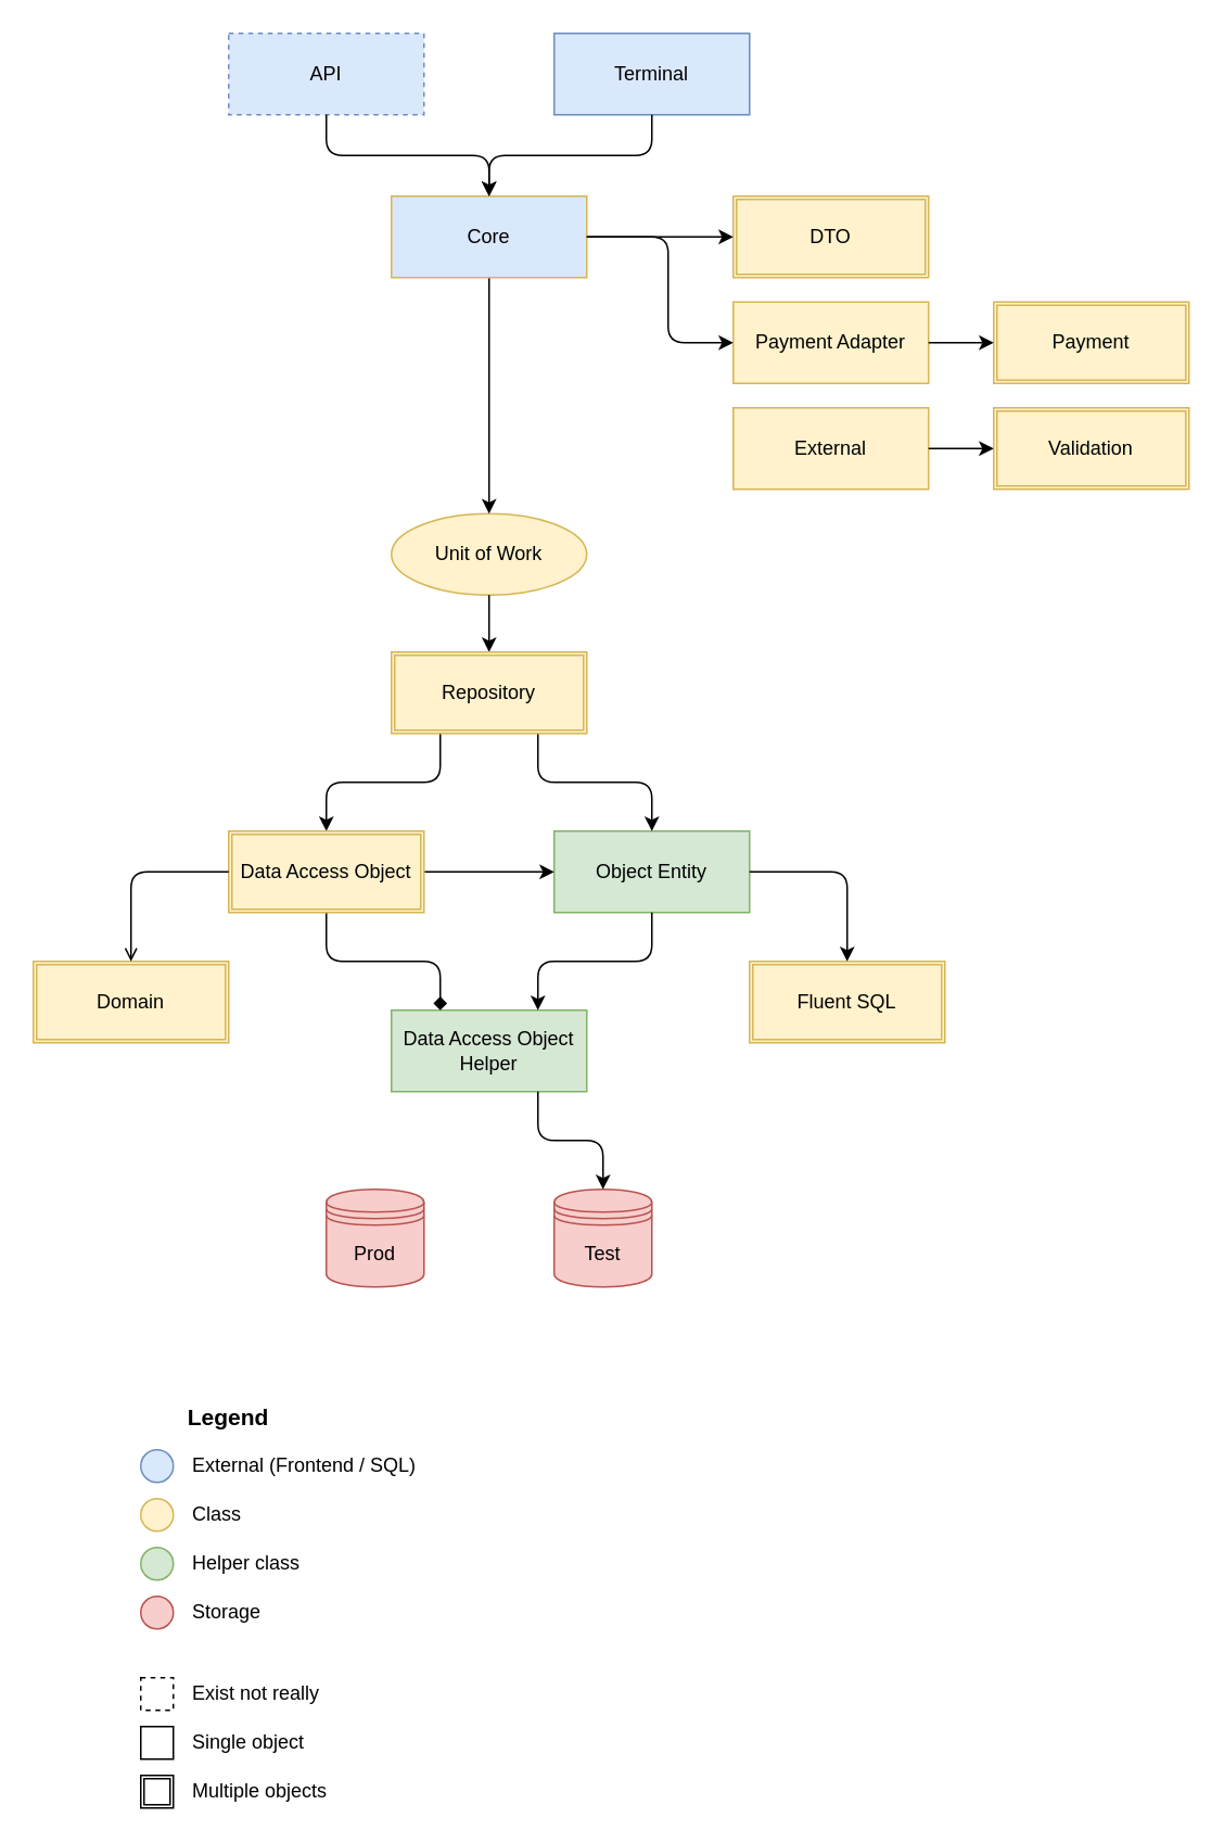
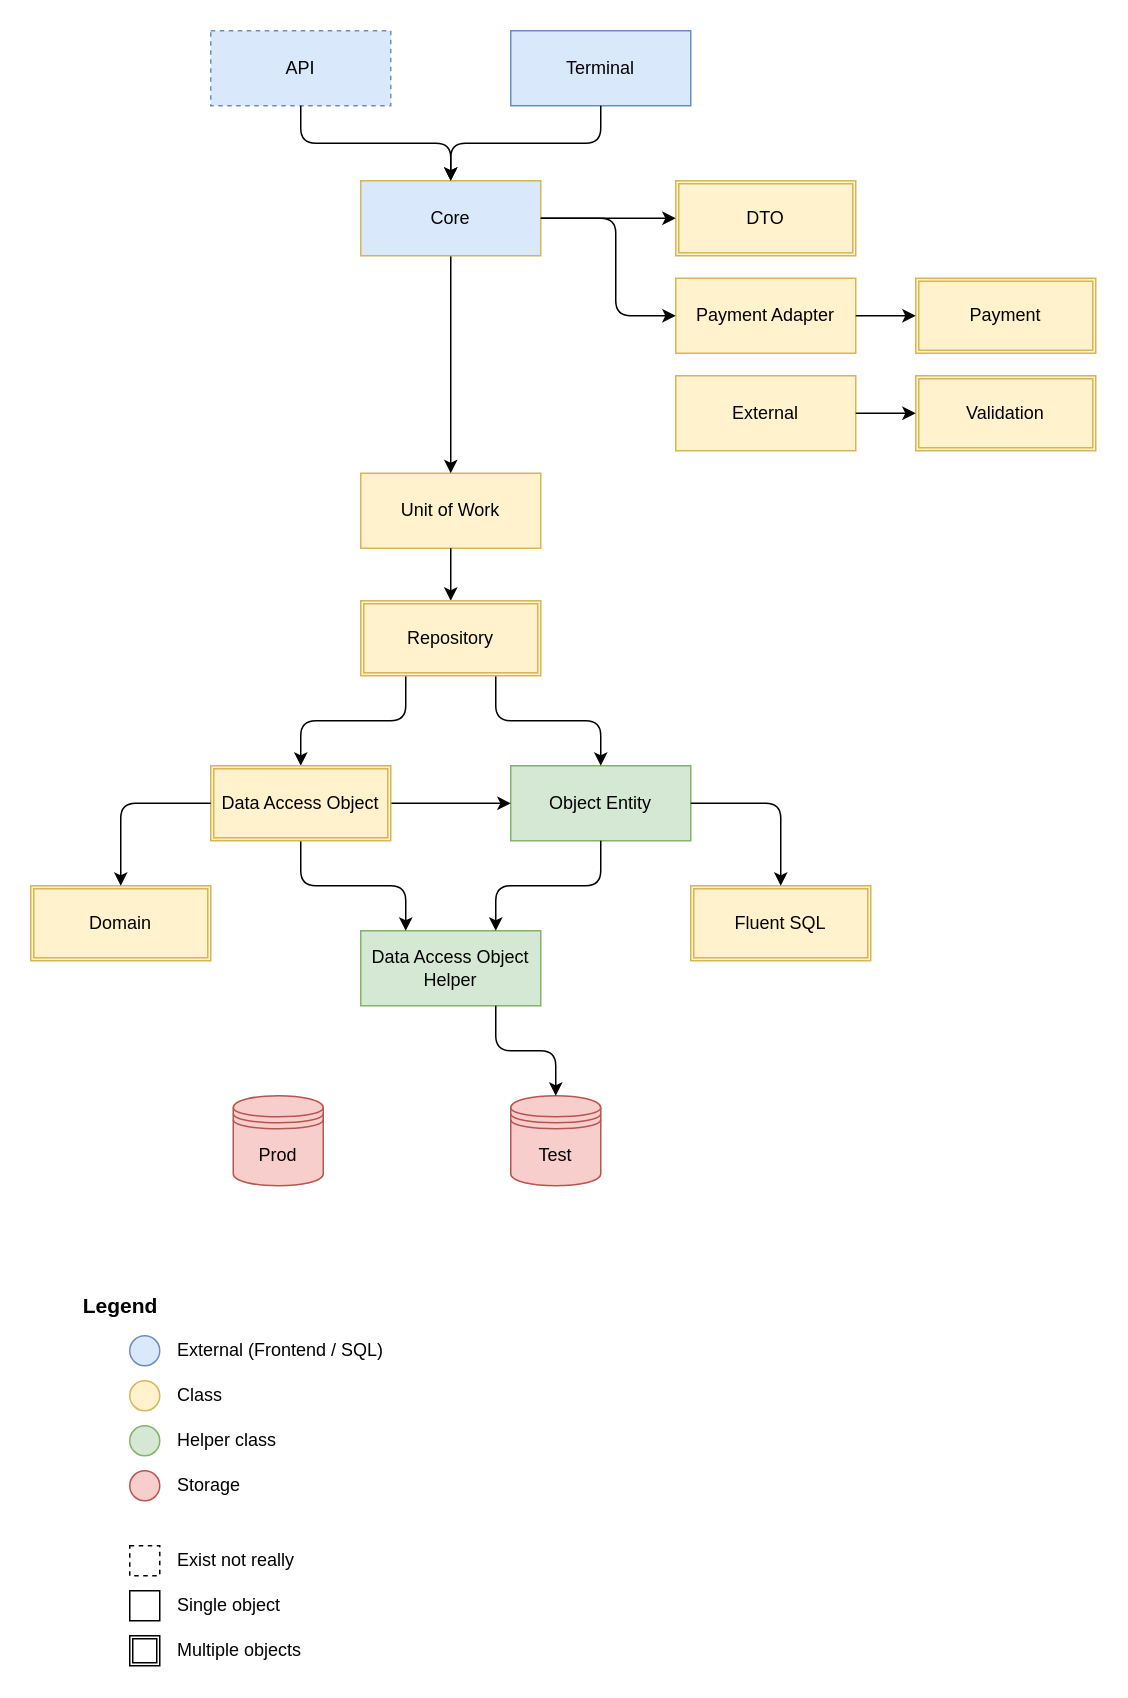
- <mxCell id="12" value="Unit of Work" style="ellipse;whiteSpace=wrap;html=1;fillColor=#fff2cc;strokeColor=#d6b656;" parent="1" vertex="1"><mxGeometry x="240" y="315" width="120" height="50" as="geometry" /></mxCell>
+ <mxCell id="12" value="Unit of Work" style="rounded=0;whiteSpace=wrap;html=1;fillColor=#fff2cc;strokeColor=#d6b656;" parent="1" vertex="1"><mxGeometry x="240" y="315" width="120" height="50" as="geometry" /></mxCell>
- <mxCell id="40" value="" style="edgeStyle=segmentEdgeStyle;endArrow=open;html=1;exitX=0;exitY=0.5;exitDx=0;exitDy=0;entryX=0.5;entryY=0;entryDx=0;entryDy=0;" edge="1" parent="1" source="20" target="39"><mxGeometry width="50" height="50" relative="1" as="geometry"><mxPoint x="360" y="490" as="sourcePoint" /><mxPoint x="410" y="440" as="targetPoint" /></mxGeometry></mxCell>
+ <mxCell id="40" value="" style="edgeStyle=segmentEdgeStyle;endArrow=classic;html=1;exitX=0;exitY=0.5;exitDx=0;exitDy=0;entryX=0.5;entryY=0;entryDx=0;entryDy=0;" edge="1" parent="1" source="20" target="39"><mxGeometry width="50" height="50" relative="1" as="geometry"><mxPoint x="360" y="490" as="sourcePoint" /><mxPoint x="410" y="440" as="targetPoint" /></mxGeometry></mxCell>
- <mxCell id="7" value="" style="edgeStyle=elbowEdgeStyle;elbow=vertical;endArrow=diamond;html=1;exitX=0.5;exitY=1;exitDx=0;exitDy=0;entryX=0.25;entryY=0;entryDx=0;entryDy=0;" parent="1" source="20" target="5" edge="1"><mxGeometry width="50" height="50" relative="1" as="geometry"><mxPoint x="200" y="560" as="sourcePoint" /><mxPoint x="320" y="540" as="targetPoint" /></mxGeometry></mxCell>
+ <mxCell id="7" value="" style="edgeStyle=elbowEdgeStyle;elbow=vertical;endArrow=classic;html=1;exitX=0.5;exitY=1;exitDx=0;exitDy=0;entryX=0.25;entryY=0;entryDx=0;entryDy=0;" parent="1" source="20" target="5" edge="1"><mxGeometry width="50" height="50" relative="1" as="geometry"><mxPoint x="200" y="560" as="sourcePoint" /><mxPoint x="320" y="540" as="targetPoint" /></mxGeometry></mxCell>
- <mxCell id="2" value="Prod" style="shape=datastore;whiteSpace=wrap;html=1;fillColor=#f8cecc;strokeColor=#b85450;" parent="1" vertex="1"><mxGeometry x="200" y="730" width="60" height="60" as="geometry" /></mxCell>
+ <mxCell id="2" value="Prod" style="shape=datastore;whiteSpace=wrap;html=1;fillColor=#f8cecc;strokeColor=#b85450;" parent="1" vertex="1"><mxGeometry x="155" y="730" width="60" height="60" as="geometry" /></mxCell>
- <mxCell id="15" value="&lt;b&gt;&lt;font style=&quot;font-size: 14px&quot;&gt;Legend&lt;br&gt;&lt;/font&gt;&lt;/b&gt;" style="text;html=1;strokeColor=none;fillColor=none;align=center;verticalAlign=middle;whiteSpace=wrap;rounded=0;" parent="1" vertex="1"><mxGeometry x="120" y="860" width="40" height="20" as="geometry" /></mxCell>
+ <mxCell id="15" value="&lt;b&gt;&lt;font style=&quot;font-size: 14px&quot;&gt;Legend&lt;br&gt;&lt;/font&gt;&lt;/b&gt;" style="text;html=1;strokeColor=none;fillColor=none;align=center;verticalAlign=middle;whiteSpace=wrap;rounded=0;" parent="1" vertex="1"><mxGeometry x="60" y="860" width="40" height="20" as="geometry" /></mxCell>
